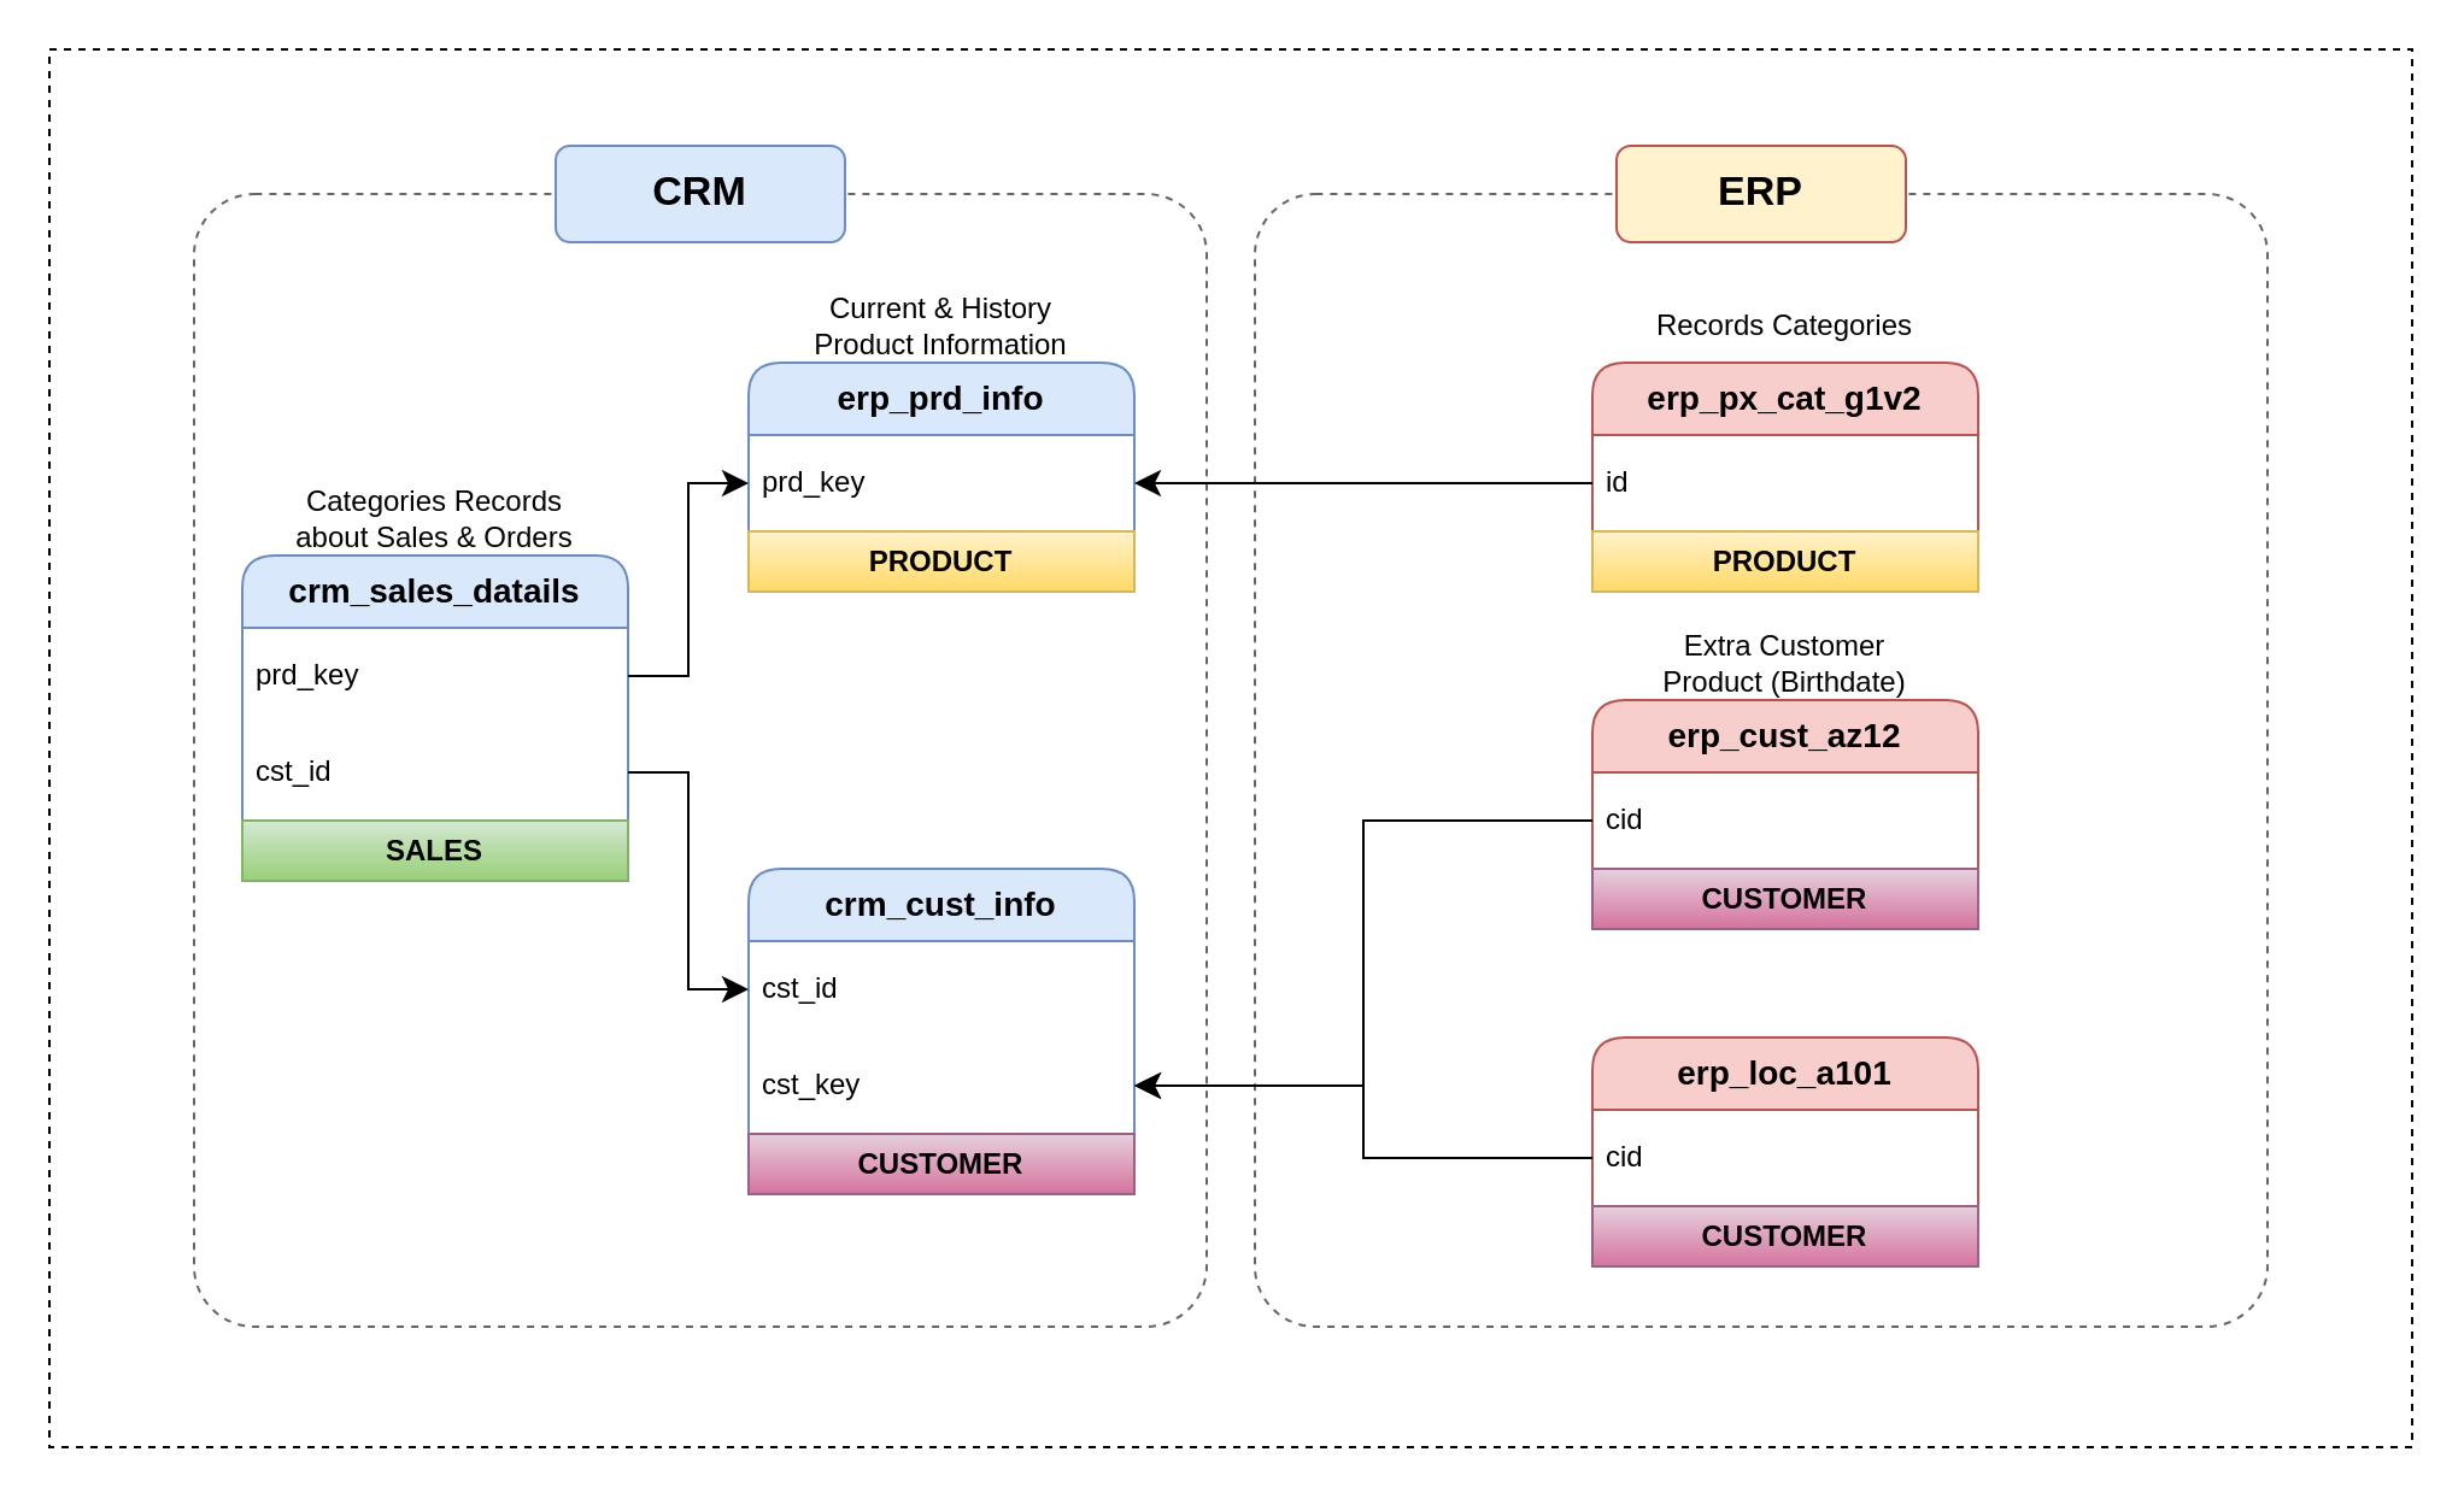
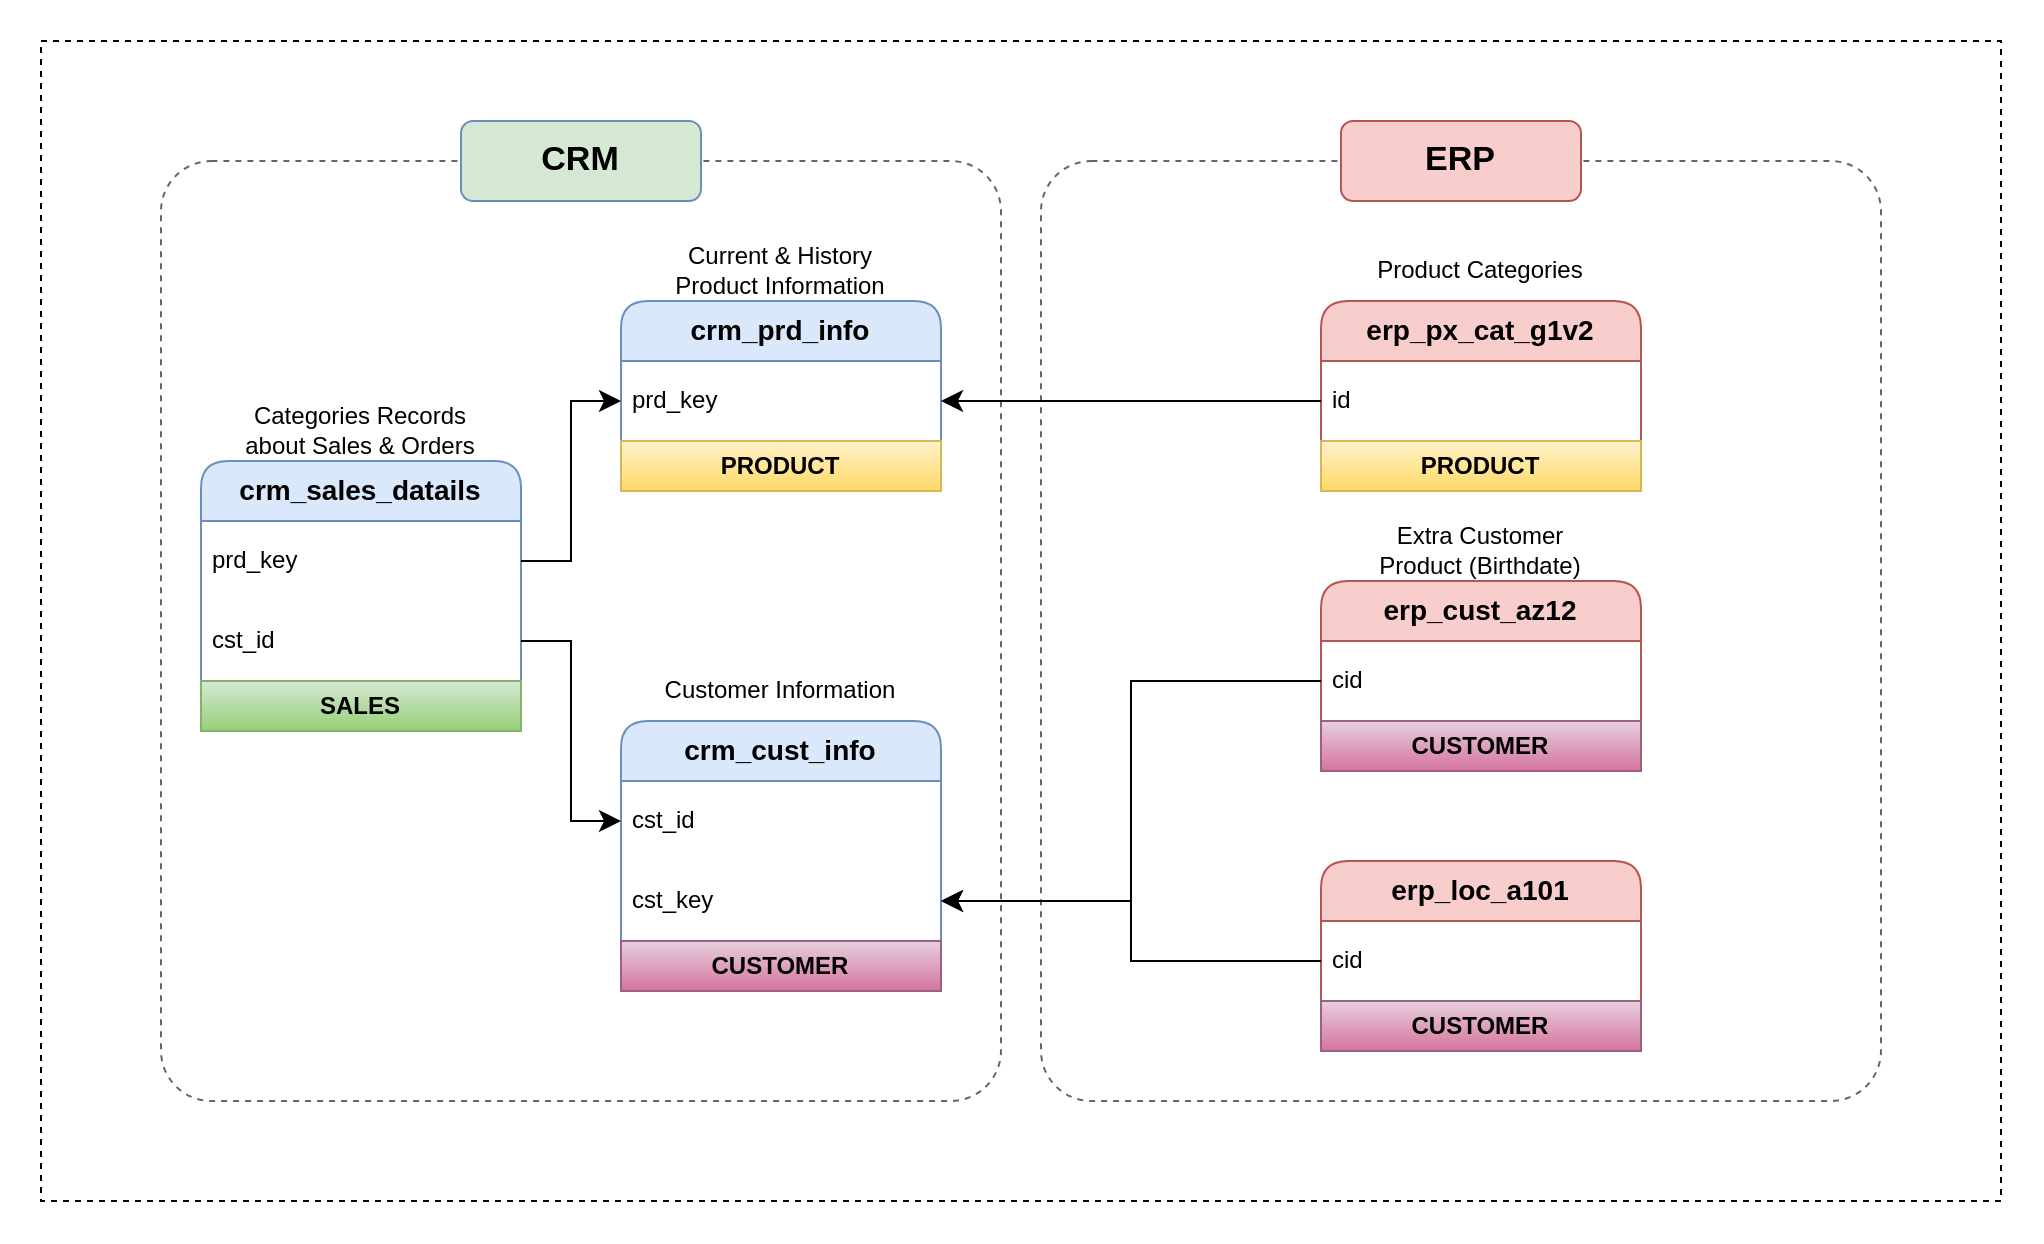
- <mxCell id="35" value="&lt;b&gt;CRM&lt;/b&gt;" style="rounded=1;whiteSpace=wrap;html=1;fontSize=17;fillColor=#dae8fc;strokeColor=#6c8ebf;" vertex="1" parent="1"><mxGeometry x="230" y="60" width="120" height="40" as="geometry" /></mxCell>
+ <mxCell id="35" value="&lt;b&gt;CRM&lt;/b&gt;" style="rounded=1;whiteSpace=wrap;html=1;fontSize=17;fillColor=#d5e8d4;strokeColor=#6c8ebf;" vertex="1" parent="1"><mxGeometry x="230" y="60" width="120" height="40" as="geometry" /></mxCell>
- <mxCell id="36" value="&lt;b&gt;ERP&lt;/b&gt;" style="rounded=1;whiteSpace=wrap;html=1;fontSize=17;fillColor=#fff2cc;strokeColor=#b85450;" vertex="1" parent="1"><mxGeometry x="670" y="60" width="120" height="40" as="geometry" /></mxCell>
+ <mxCell id="36" value="&lt;b&gt;ERP&lt;/b&gt;" style="rounded=1;whiteSpace=wrap;html=1;fontSize=17;fillColor=#f8cecc;strokeColor=#b85450;" vertex="1" parent="1"><mxGeometry x="670" y="60" width="120" height="40" as="geometry" /></mxCell>
- <mxCell id="33" value="Records Categories" style="text;html=1;whiteSpace=wrap;strokeColor=none;fillColor=none;align=center;verticalAlign=middle;rounded=0;" vertex="1" parent="1"><mxGeometry x="675" y="120" width="130" height="30" as="geometry" /></mxCell>
+ <mxCell id="33" value="Product Categories" style="text;html=1;whiteSpace=wrap;strokeColor=none;fillColor=none;align=center;verticalAlign=middle;rounded=0;" vertex="1" parent="1"><mxGeometry x="675" y="120" width="130" height="30" as="geometry" /></mxCell>
- <mxCell id="10" value="&lt;font style=&quot;font-size: 14px;&quot;&gt;&lt;b&gt;erp_prd_info&lt;/b&gt;&lt;/font&gt;" style="swimlane;fontStyle=0;childLayout=stackLayout;horizontal=1;startSize=30;horizontalStack=0;resizeParent=1;resizeParentMax=0;resizeLast=0;collapsible=1;marginBottom=0;whiteSpace=wrap;html=1;rounded=1;fillColor=#dae8fc;strokeColor=#6c8ebf;" vertex="1" parent="1"><mxGeometry x="310" y="150" width="160" height="95" as="geometry"><mxRectangle x="240" y="210" width="120" height="30" as="alternateBounds" /></mxGeometry></mxCell>
+ <mxCell id="10" value="&lt;font style=&quot;font-size: 14px;&quot;&gt;&lt;b&gt;crm_prd_info&lt;/b&gt;&lt;/font&gt;" style="swimlane;fontStyle=0;childLayout=stackLayout;horizontal=1;startSize=30;horizontalStack=0;resizeParent=1;resizeParentMax=0;resizeLast=0;collapsible=1;marginBottom=0;whiteSpace=wrap;html=1;rounded=1;fillColor=#dae8fc;strokeColor=#6c8ebf;" vertex="1" parent="1"><mxGeometry x="310" y="150" width="160" height="95" as="geometry"><mxRectangle x="240" y="210" width="120" height="30" as="alternateBounds" /></mxGeometry></mxCell>
+ <mxCell id="9" value="Customer Information" style="text;html=1;whiteSpace=wrap;strokeColor=none;fillColor=none;align=center;verticalAlign=middle;rounded=0;" vertex="1" parent="1"><mxGeometry x="325" y="330" width="130" height="30" as="geometry" /></mxCell>
